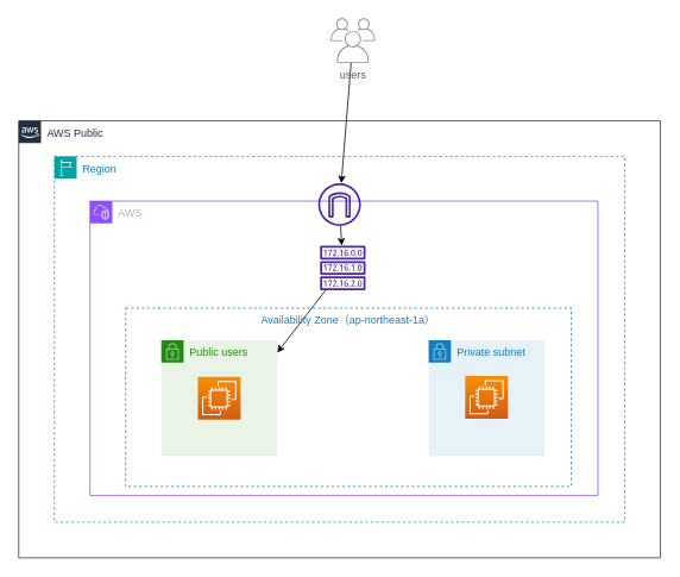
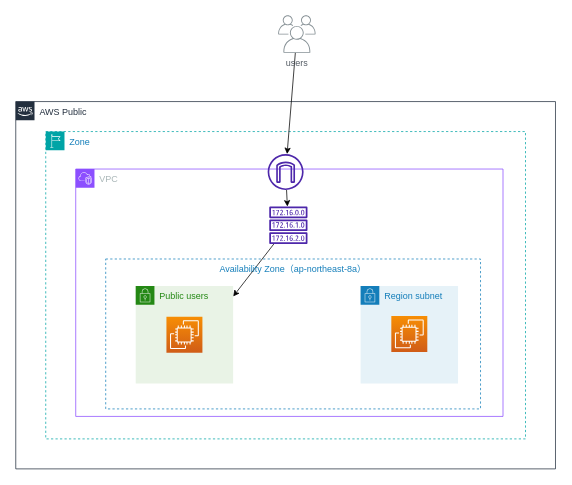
- <mxCell id="3" value="Region" style="points=[[0,0],[0.25,0],[0.5,0],[0.75,0],[1,0],[1,0.25],[1,0.5],[1,0.75],[1,1],[0.75,1],[0.5,1],[0.25,1],[0,1],[0,0.75],[0,0.5],[0,0.25]];outlineConnect=0;gradientColor=none;html=1;whiteSpace=wrap;fontSize=12;fontStyle=0;container=1;pointerEvents=0;collapsible=0;recursiveResize=0;shape=mxgraph.aws4.group;grIcon=mxgraph.aws4.group_region;strokeColor=#00A4A6;fillColor=none;verticalAlign=top;align=left;spacingLeft=30;fontColor=#147EBA;dashed=1;" parent="2" vertex="1"><mxGeometry x="40" y="40" width="640" height="410" as="geometry" /></mxCell>
+ <mxCell id="3" value="Zone" style="points=[[0,0],[0.25,0],[0.5,0],[0.75,0],[1,0],[1,0.25],[1,0.5],[1,0.75],[1,1],[0.75,1],[0.5,1],[0.25,1],[0,1],[0,0.75],[0,0.5],[0,0.25]];outlineConnect=0;gradientColor=none;html=1;whiteSpace=wrap;fontSize=12;fontStyle=0;container=1;pointerEvents=0;collapsible=0;recursiveResize=0;shape=mxgraph.aws4.group;grIcon=mxgraph.aws4.group_region;strokeColor=#00A4A6;fillColor=none;verticalAlign=top;align=left;spacingLeft=30;fontColor=#147EBA;dashed=1;" parent="2" vertex="1"><mxGeometry x="40" y="40" width="640" height="410" as="geometry" /></mxCell>
- <mxCell id="4" value="AWS" style="points=[[0,0],[0.25,0],[0.5,0],[0.75,0],[1,0],[1,0.25],[1,0.5],[1,0.75],[1,1],[0.75,1],[0.5,1],[0.25,1],[0,1],[0,0.75],[0,0.5],[0,0.25]];outlineConnect=0;gradientColor=none;html=1;whiteSpace=wrap;fontSize=12;fontStyle=0;container=1;pointerEvents=0;collapsible=0;recursiveResize=0;shape=mxgraph.aws4.group;grIcon=mxgraph.aws4.group_vpc2;strokeColor=#8C4FFF;fillColor=none;verticalAlign=top;align=left;spacingLeft=30;fontColor=#AAB7B8;dashed=0;" parent="3" vertex="1"><mxGeometry x="40" y="50" width="570" height="330" as="geometry" /></mxCell>
+ <mxCell id="4" value="VPC" style="points=[[0,0],[0.25,0],[0.5,0],[0.75,0],[1,0],[1,0.25],[1,0.5],[1,0.75],[1,1],[0.75,1],[0.5,1],[0.25,1],[0,1],[0,0.75],[0,0.5],[0,0.25]];outlineConnect=0;gradientColor=none;html=1;whiteSpace=wrap;fontSize=12;fontStyle=0;container=1;pointerEvents=0;collapsible=0;recursiveResize=0;shape=mxgraph.aws4.group;grIcon=mxgraph.aws4.group_vpc2;strokeColor=#8C4FFF;fillColor=none;verticalAlign=top;align=left;spacingLeft=30;fontColor=#AAB7B8;dashed=0;" parent="3" vertex="1"><mxGeometry x="40" y="50" width="570" height="330" as="geometry" /></mxCell>
- <mxCell id="9" value="Availability Zone（ap-northeast-1a）" style="fillColor=none;strokeColor=#147EBA;dashed=1;verticalAlign=top;fontStyle=0;fontColor=#147EBA;" parent="4" vertex="1"><mxGeometry x="40" y="120" width="500" height="200" as="geometry" /></mxCell>
+ <mxCell id="9" value="Availability Zone（ap-northeast-8a）" style="fillColor=none;strokeColor=#147EBA;dashed=1;verticalAlign=top;fontStyle=0;fontColor=#147EBA;" parent="4" vertex="1"><mxGeometry x="40" y="120" width="500" height="200" as="geometry" /></mxCell>
- <mxCell id="8" value="Private subnet" style="points=[[0,0],[0.25,0],[0.5,0],[0.75,0],[1,0],[1,0.25],[1,0.5],[1,0.75],[1,1],[0.75,1],[0.5,1],[0.25,1],[0,1],[0,0.75],[0,0.5],[0,0.25]];outlineConnect=0;gradientColor=none;html=1;whiteSpace=wrap;fontSize=12;fontStyle=0;container=1;pointerEvents=0;collapsible=0;recursiveResize=0;shape=mxgraph.aws4.group;grIcon=mxgraph.aws4.group_security_group;grStroke=0;strokeColor=#147EBA;fillColor=#E6F2F8;verticalAlign=top;align=left;spacingLeft=30;fontColor=#147EBA;dashed=0;" parent="4" vertex="1"><mxGeometry x="380" y="156" width="130" height="130" as="geometry" /></mxCell>
+ <mxCell id="8" value="Region subnet" style="points=[[0,0],[0.25,0],[0.5,0],[0.75,0],[1,0],[1,0.25],[1,0.5],[1,0.75],[1,1],[0.75,1],[0.5,1],[0.25,1],[0,1],[0,0.75],[0,0.5],[0,0.25]];outlineConnect=0;gradientColor=none;html=1;whiteSpace=wrap;fontSize=12;fontStyle=0;container=1;pointerEvents=0;collapsible=0;recursiveResize=0;shape=mxgraph.aws4.group;grIcon=mxgraph.aws4.group_security_group;grStroke=0;strokeColor=#147EBA;fillColor=#E6F2F8;verticalAlign=top;align=left;spacingLeft=30;fontColor=#147EBA;dashed=0;" parent="4" vertex="1"><mxGeometry x="380" y="156" width="130" height="130" as="geometry" /></mxCell>
